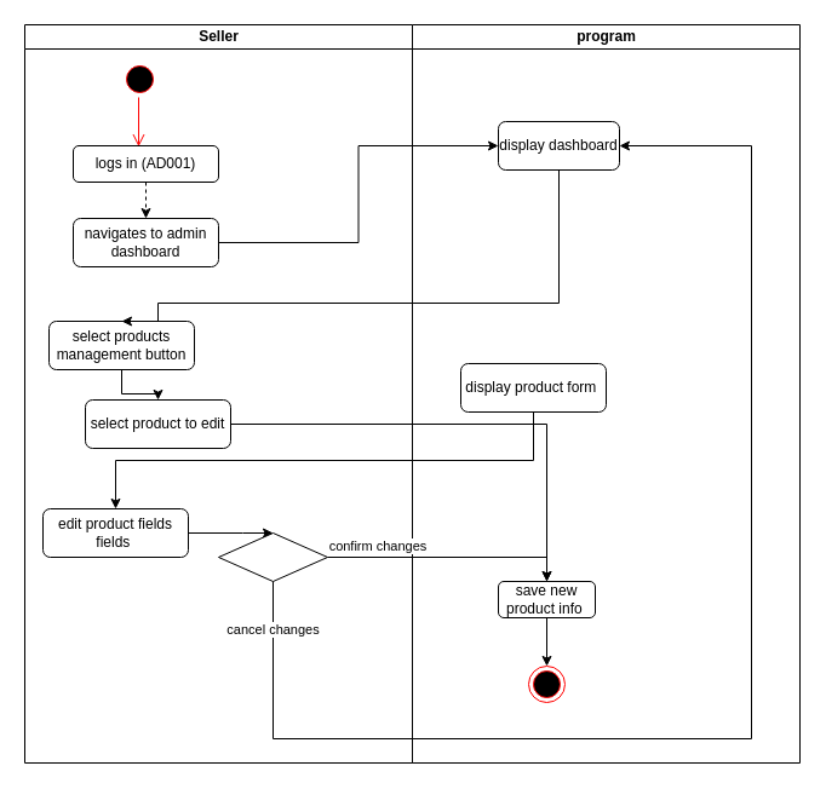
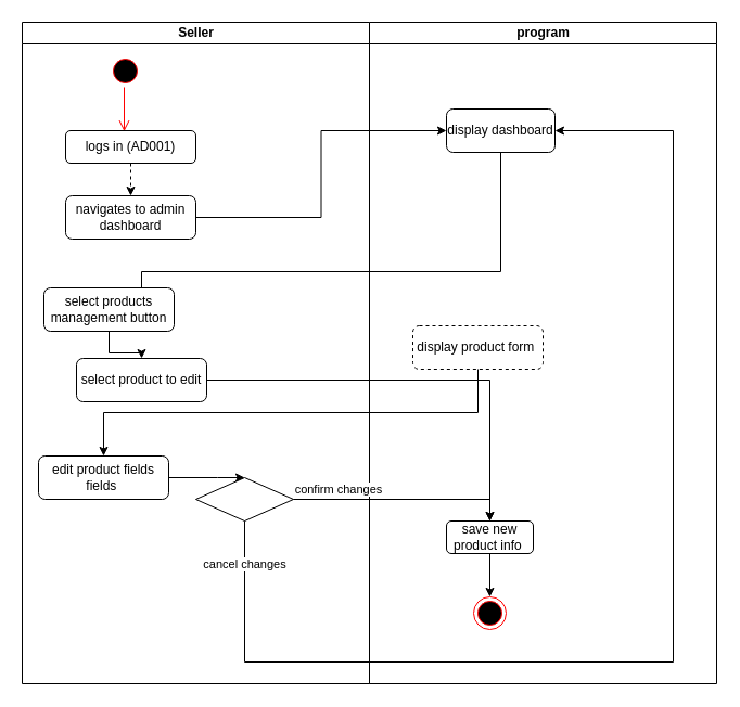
- <mxCell id="21" style="edgeStyle=orthogonalEdgeStyle;rounded=0;orthogonalLoop=1;jettySize=auto;html=1;exitX=0.5;exitY=1;exitDx=0;exitDy=0;entryX=0.5;entryY=0;entryDx=0;entryDy=0;" edge="1" parent="1" source="3" target="15"><mxGeometry relative="1" as="geometry"><Array as="points"><mxPoint x="461" y="250" /><mxPoint x="130" y="250" /></Array></mxGeometry></mxCell>
+ <mxCell id="21" style="edgeStyle=orthogonalEdgeStyle;rounded=0;orthogonalLoop=1;jettySize=auto;html=1;exitX=0.5;exitY=1;exitDx=0;exitDy=0;entryX=0.5;entryY=0;entryDx=0;entryDy=0;endArrow=none;" edge="1" parent="1" source="3" target="15"><mxGeometry relative="1" as="geometry"><Array as="points"><mxPoint x="461" y="250" /><mxPoint x="130" y="250" /></Array></mxGeometry></mxCell>
- <mxCell id="4" value="display product form&amp;nbsp;" style="rounded=1;whiteSpace=wrap;html=1;" vertex="1" parent="2"><mxGeometry x="40" y="280" width="120" height="40" as="geometry" /></mxCell>
+ <mxCell id="4" value="display product form&amp;nbsp;" style="rounded=1;whiteSpace=wrap;html=1;dashed=1;" vertex="1" parent="2"><mxGeometry x="40" y="280" width="120" height="40" as="geometry" /></mxCell>
